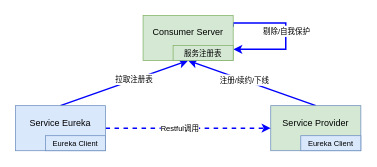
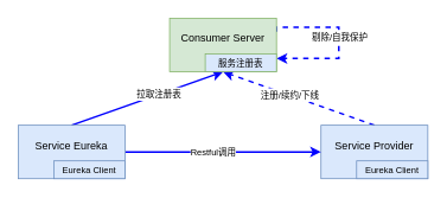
- <mxCell id="2" style="edgeStyle=orthogonalEdgeStyle;rounded=0;orthogonalLoop=1;jettySize=auto;html=1;exitX=1;exitY=0.25;exitDx=0;exitDy=0;strokeColor=#0000FF;strokeWidth=2;entryX=1;entryY=0.25;entryDx=0;entryDy=0;" edge="1" parent="1" source="4" target="15"><mxGeometry relative="1" as="geometry"><mxPoint x="410" y="30" as="targetPoint" /><Array as="points"><mxPoint x="310" y="30" /><mxPoint x="380" y="30" /><mxPoint x="380" y="65" /></Array></mxGeometry></mxCell>
+ <mxCell id="2" style="edgeStyle=orthogonalEdgeStyle;rounded=0;orthogonalLoop=1;jettySize=auto;html=1;exitX=1;exitY=0.25;exitDx=0;exitDy=0;strokeColor=#0000FF;strokeWidth=2;entryX=1;entryY=0.25;entryDx=0;entryDy=0;dashed=1;" edge="1" parent="1" source="4" target="15"><mxGeometry relative="1" as="geometry"><mxPoint x="410" y="30" as="targetPoint" /><Array as="points"><mxPoint x="310" y="30" /><mxPoint x="380" y="30" /><mxPoint x="380" y="65" /></Array></mxGeometry></mxCell>
- <mxCell id="15" value="&lt;span style=&quot;font-size: 10px&quot;&gt;服务注册表&lt;/span&gt;" style="rounded=0;whiteSpace=wrap;html=1;fillColor=#d5e8d4;strokeColor=#82b366;" vertex="1" parent="1"><mxGeometry x="230" y="60" width="80" height="20" as="geometry" /></mxCell>
+ <mxCell id="15" value="&lt;span style=&quot;font-size: 10px&quot;&gt;服务注册表&lt;/span&gt;" style="rounded=0;whiteSpace=wrap;html=1;fillColor=#dae8fc;strokeColor=#82b366;" vertex="1" parent="1"><mxGeometry x="230" y="60" width="80" height="20" as="geometry" /></mxCell>
- <mxCell id="5" style="edgeStyle=none;rounded=0;orthogonalLoop=1;jettySize=auto;html=1;exitX=0.5;exitY=0;exitDx=0;exitDy=0;entryX=0.25;entryY=1;entryDx=0;entryDy=0;strokeColor=#0000FF;strokeWidth=2;" edge="1" parent="1" source="7" target="15"><mxGeometry relative="1" as="geometry" /></mxCell>
+ <mxCell id="5" style="edgeStyle=none;rounded=0;orthogonalLoop=1;jettySize=auto;html=1;exitX=0.5;exitY=0;exitDx=0;exitDy=0;entryX=0.25;entryY=1;entryDx=0;entryDy=0;strokeColor=#0000FF;strokeWidth=2;dashed=1;" edge="1" parent="1" source="7" target="15"><mxGeometry relative="1" as="geometry" /></mxCell>
- <mxCell id="10" style="edgeStyle=none;rounded=0;orthogonalLoop=1;jettySize=auto;html=1;exitX=1;exitY=0.5;exitDx=0;exitDy=0;entryX=0;entryY=0.5;entryDx=0;entryDy=0;strokeColor=#0000FF;strokeWidth=2;dashed=1;" edge="1" parent="1" source="12" target="7"><mxGeometry relative="1" as="geometry" /></mxCell>
+ <mxCell id="10" style="edgeStyle=none;rounded=0;orthogonalLoop=1;jettySize=auto;html=1;exitX=1;exitY=0.5;exitDx=0;exitDy=0;entryX=0;entryY=0.5;entryDx=0;entryDy=0;strokeColor=#0000FF;strokeWidth=2;" edge="1" parent="1" source="12" target="7"><mxGeometry relative="1" as="geometry" /></mxCell>
- <mxCell id="7" value="Service Provider&lt;br&gt;&amp;nbsp;" style="rounded=0;whiteSpace=wrap;html=1;fillColor=#d5e8d4;strokeColor=#6c8ebf;" vertex="1" parent="1"><mxGeometry x="360" y="140" width="120" height="60" as="geometry" /></mxCell>
+ <mxCell id="7" value="Service Provider&lt;br&gt;&amp;nbsp;" style="rounded=0;whiteSpace=wrap;html=1;fillColor=#dae8fc;strokeColor=#6c8ebf;" vertex="1" parent="1"><mxGeometry x="360" y="140" width="120" height="60" as="geometry" /></mxCell>
